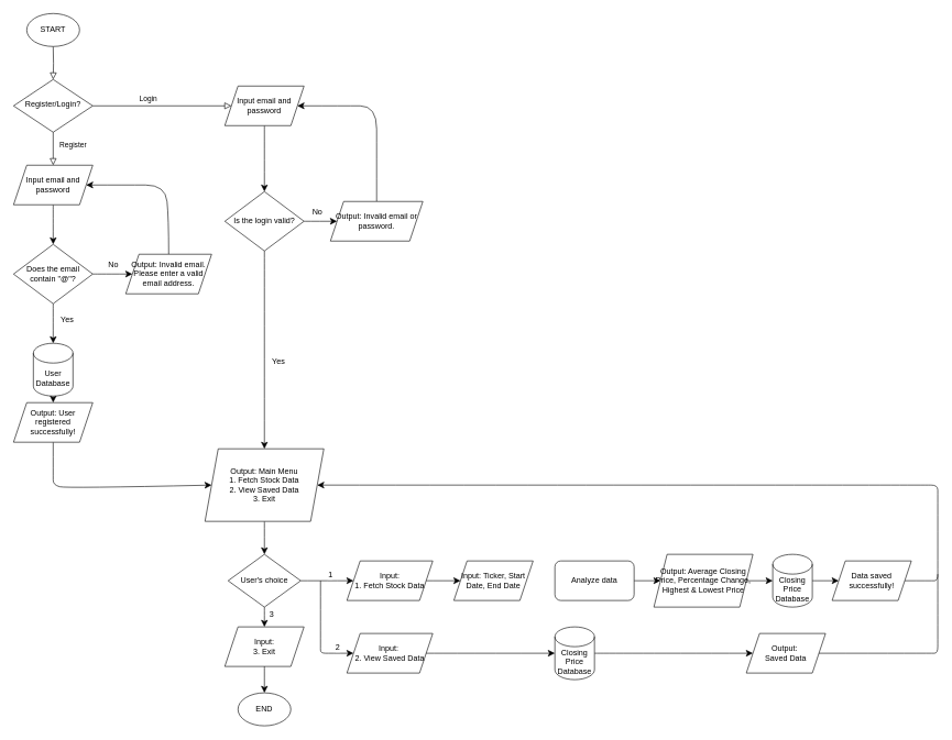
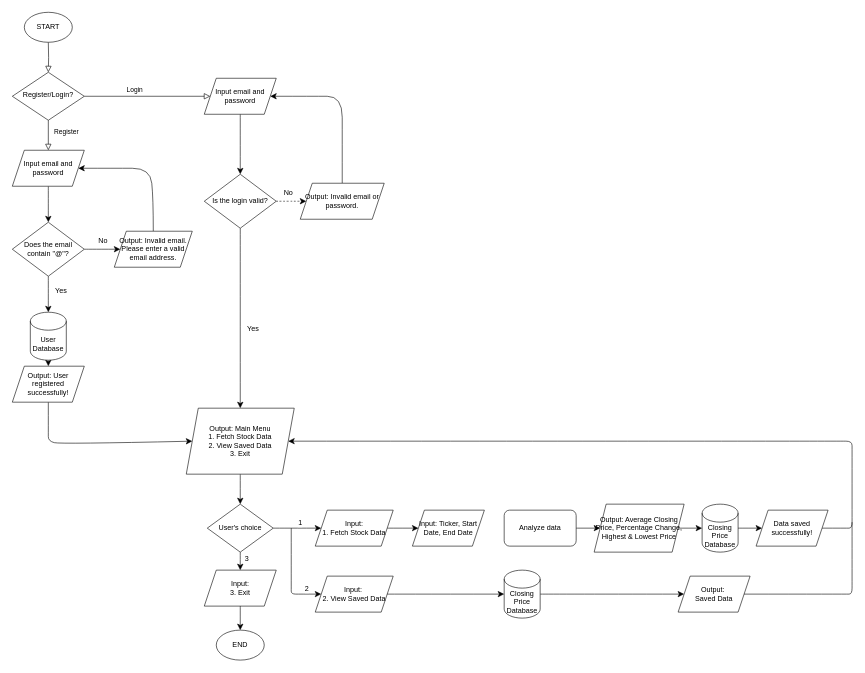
- <mxCell id="16" style="edgeStyle=none;curved=1;rounded=0;orthogonalLoop=1;jettySize=auto;html=1;exitX=1;exitY=0.5;exitDx=0;exitDy=0;fontSize=12;startSize=8;endSize=8;entryX=0;entryY=0.5;entryDx=0;entryDy=0;" edge="1" parent="1" source="20" target="24"><mxGeometry relative="1" as="geometry" /></mxCell>
+ <mxCell id="16" style="edgeStyle=none;curved=1;rounded=0;orthogonalLoop=1;jettySize=auto;html=1;exitX=1;exitY=0.5;exitDx=0;exitDy=0;fontSize=12;startSize=8;endSize=8;entryX=0;entryY=0.5;entryDx=0;entryDy=0;dashed=1;" edge="1" parent="1" source="20" target="24"><mxGeometry relative="1" as="geometry" /></mxCell>
